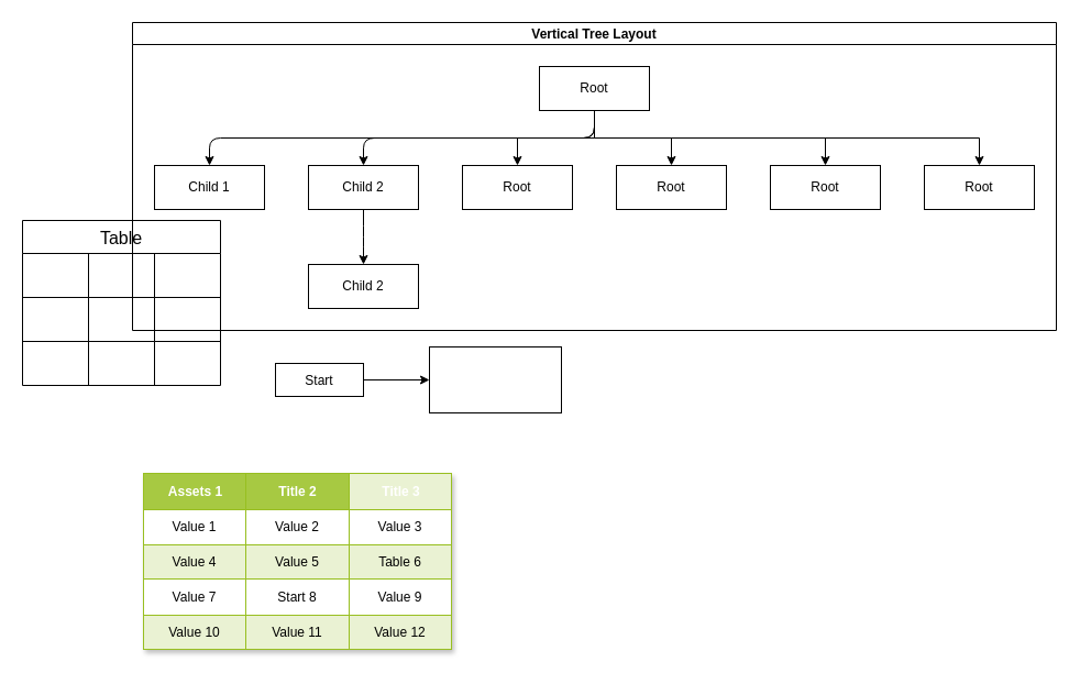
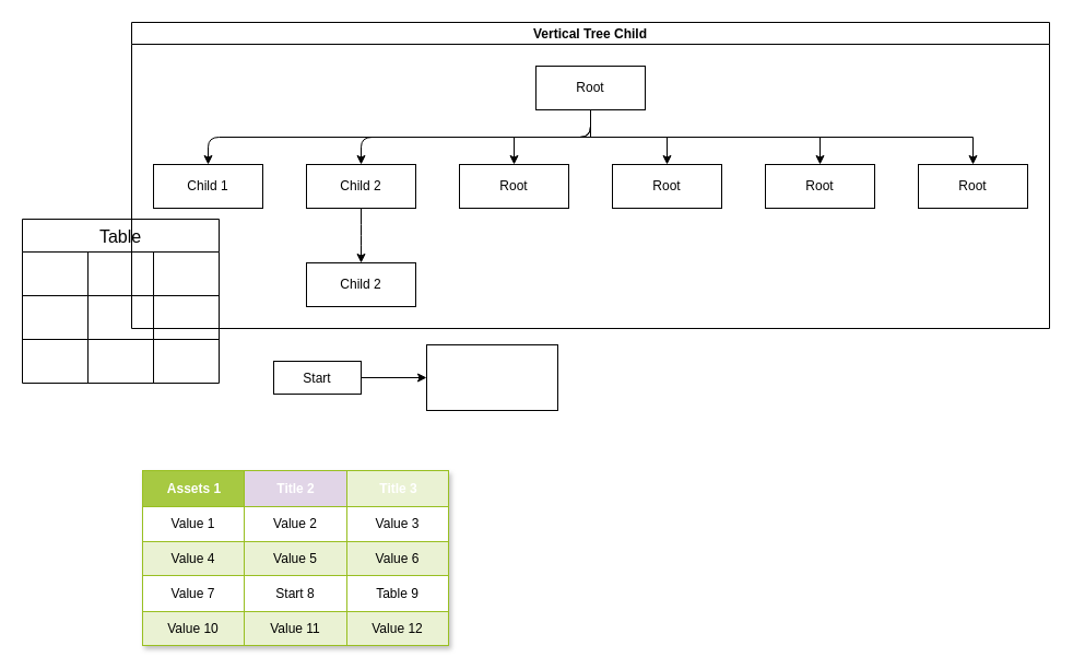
- <mxCell id="39" value="Vertical Tree Layout" style="swimlane;startSize=20;horizontal=1;childLayout=treeLayout;horizontalTree=0;sortEdges=1;resizable=0;containerType=tree;fontSize=12;" vertex="1" parent="1"><mxGeometry x="120" y="20" width="840" height="280" as="geometry" /></mxCell>
+ <mxCell id="39" value="Vertical Tree Child" style="swimlane;startSize=20;horizontal=1;childLayout=treeLayout;horizontalTree=0;sortEdges=1;resizable=0;containerType=tree;fontSize=12;" vertex="1" parent="1"><mxGeometry x="120" y="20" width="840" height="280" as="geometry" /></mxCell>
- <mxCell id="21" value="Title 2" style="connectable=0;recursiveResize=0;strokeColor=inherit;fillColor=#A7C942;align=center;fontStyle=1;fontColor=#FFFFFF;html=1;" vertex="1" parent="19"><mxGeometry x="93" width="94" height="33" as="geometry"><mxRectangle width="94" height="33" as="alternateBounds" /></mxGeometry></mxCell>
+ <mxCell id="21" value="Title 2" style="connectable=0;recursiveResize=0;strokeColor=inherit;fillColor=#e1d5e7;align=center;fontStyle=1;fontColor=#FFFFFF;html=1;" vertex="1" parent="19"><mxGeometry x="93" width="94" height="33" as="geometry"><mxRectangle width="94" height="33" as="alternateBounds" /></mxGeometry></mxCell>
- <mxCell id="30" value="Table 6" style="connectable=0;recursiveResize=0;strokeColor=inherit;fillColor=inherit;whiteSpace=wrap;html=1;" vertex="1" parent="27"><mxGeometry x="187" width="93" height="31" as="geometry"><mxRectangle width="93" height="31" as="alternateBounds" /></mxGeometry></mxCell>
+ <mxCell id="30" value="Value 6" style="connectable=0;recursiveResize=0;strokeColor=inherit;fillColor=inherit;whiteSpace=wrap;html=1;" vertex="1" parent="27"><mxGeometry x="187" width="93" height="31" as="geometry"><mxRectangle width="93" height="31" as="alternateBounds" /></mxGeometry></mxCell>
- <mxCell id="34" value="Value 9" style="connectable=0;recursiveResize=0;strokeColor=inherit;fillColor=inherit;fontStyle=0;align=center;whiteSpace=wrap;html=1;" vertex="1" parent="31"><mxGeometry x="187" width="93" height="33" as="geometry"><mxRectangle width="93" height="33" as="alternateBounds" /></mxGeometry></mxCell>
+ <mxCell id="34" value="Table 9" style="connectable=0;recursiveResize=0;strokeColor=inherit;fillColor=inherit;fontStyle=0;align=center;whiteSpace=wrap;html=1;" vertex="1" parent="31"><mxGeometry x="187" width="93" height="33" as="geometry"><mxRectangle width="93" height="33" as="alternateBounds" /></mxGeometry></mxCell>
